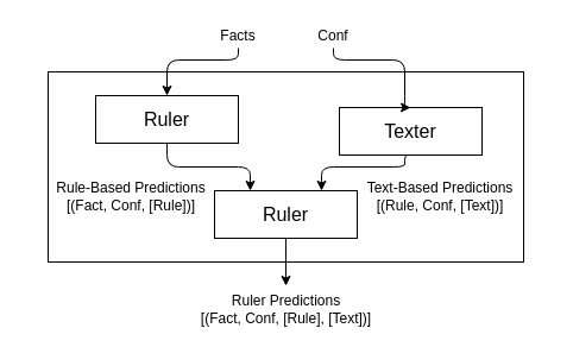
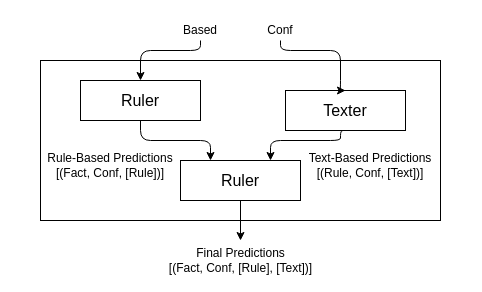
- <mxCell id="9" value="&lt;font style=&quot;font-size: 12px&quot;&gt;Facts&lt;/font&gt;" style="text;html=1;strokeColor=none;fillColor=none;align=center;verticalAlign=middle;whiteSpace=wrap;rounded=0;" vertex="1" parent="1"><mxGeometry x="180" y="20" width="40" height="20" as="geometry" /></mxCell>
+ <mxCell id="9" value="&lt;font style=&quot;font-size: 12px&quot;&gt;Based&lt;/font&gt;" style="text;html=1;strokeColor=none;fillColor=none;align=center;verticalAlign=middle;whiteSpace=wrap;rounded=0;" vertex="1" parent="1"><mxGeometry x="180" y="20" width="40" height="20" as="geometry" /></mxCell>
- <mxCell id="13" value="&lt;font style=&quot;font-size: 12px&quot;&gt;Ruler Predictions&lt;br&gt;[(Fact, Conf, [Rule], [Text])]&lt;br&gt;&lt;/font&gt;" style="text;html=1;strokeColor=none;fillColor=none;align=center;verticalAlign=middle;whiteSpace=wrap;rounded=0;" vertex="1" parent="1"><mxGeometry x="132.5" y="250" width="215" height="20" as="geometry" /></mxCell>
+ <mxCell id="13" value="&lt;font style=&quot;font-size: 12px&quot;&gt;Final Predictions&lt;br&gt;[(Fact, Conf, [Rule], [Text])]&lt;br&gt;&lt;/font&gt;" style="text;html=1;strokeColor=none;fillColor=none;align=center;verticalAlign=middle;whiteSpace=wrap;rounded=0;" vertex="1" parent="1"><mxGeometry x="132.5" y="250" width="215" height="20" as="geometry" /></mxCell>
